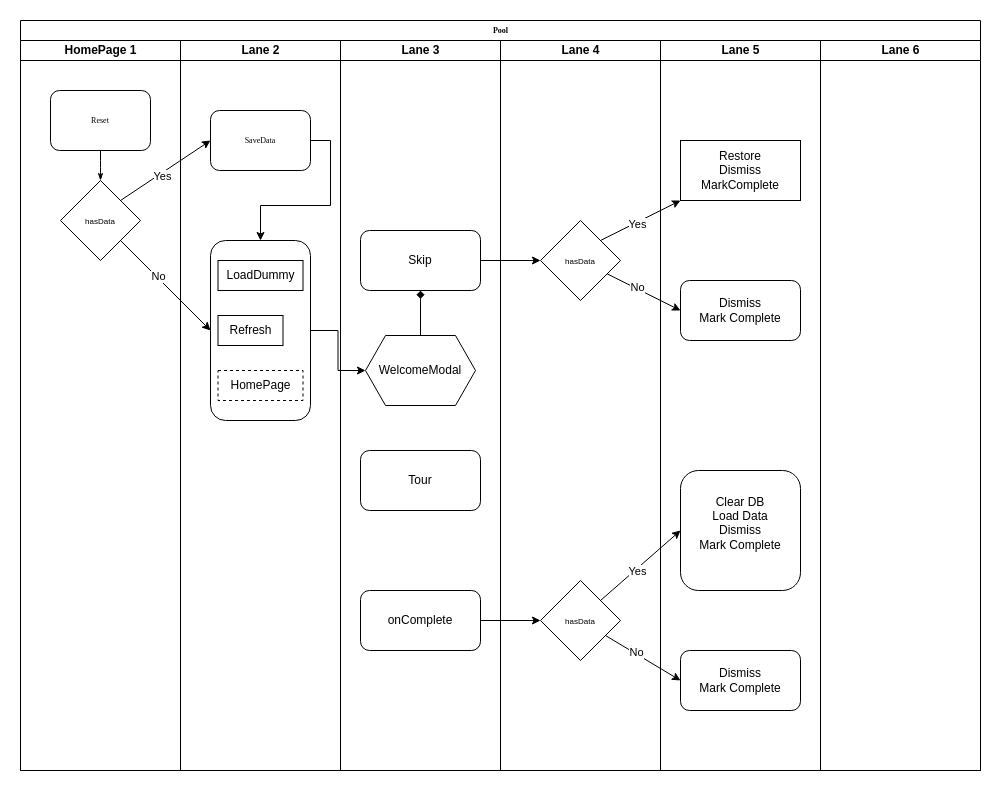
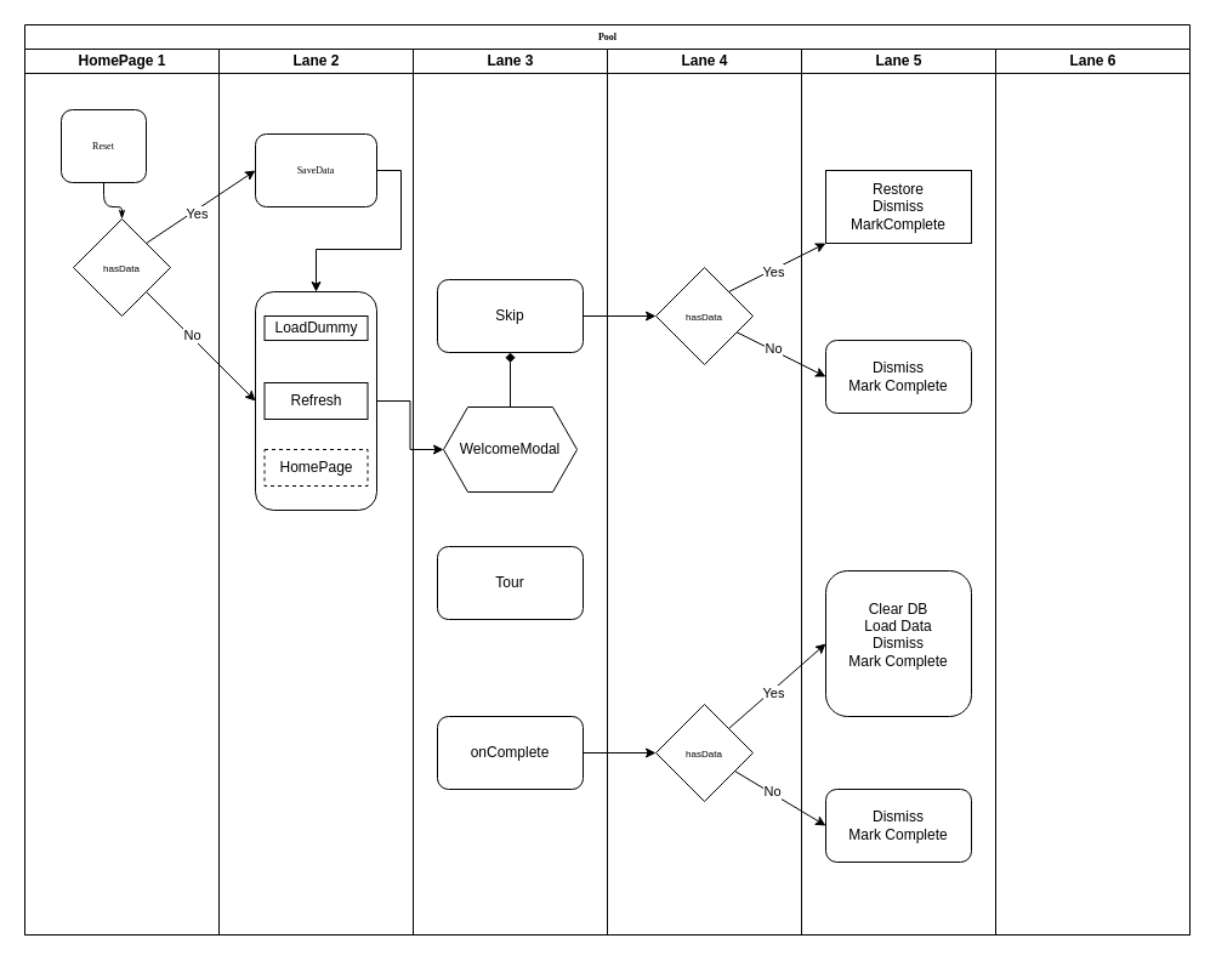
- <mxCell id="4" value="Reset" style="rounded=1;whiteSpace=wrap;html=1;shadow=0;labelBackgroundColor=none;strokeWidth=1;fontFamily=Verdana;fontSize=8;align=center;" parent="3" vertex="1"><mxGeometry x="30" y="50" width="100" height="60" as="geometry" /></mxCell>
+ <mxCell id="4" value="Reset" style="rounded=1;whiteSpace=wrap;html=1;shadow=0;labelBackgroundColor=none;strokeWidth=1;fontFamily=Verdana;fontSize=8;align=center;" parent="3" vertex="1"><mxGeometry x="30" y="50" width="70" height="60" as="geometry" /></mxCell>
- <mxCell id="11" value="LoadDummy" style="rounded=0;whiteSpace=wrap;html=1;" parent="9" vertex="1"><mxGeometry x="7.5" y="20" width="85" height="30" as="geometry" /></mxCell>
+ <mxCell id="11" value="LoadDummy" style="rounded=0;whiteSpace=wrap;html=1;" parent="9" vertex="1"><mxGeometry x="7.5" y="20" width="85" height="20" as="geometry" /></mxCell>
- <mxCell id="13" value="Refresh" style="rounded=0;whiteSpace=wrap;html=1;" parent="9" vertex="1"><mxGeometry x="7.5" y="75" width="65" height="30" as="geometry" /></mxCell>
+ <mxCell id="13" value="Refresh" style="rounded=0;whiteSpace=wrap;html=1;" parent="9" vertex="1"><mxGeometry x="7.5" y="75" width="85" height="30" as="geometry" /></mxCell>
